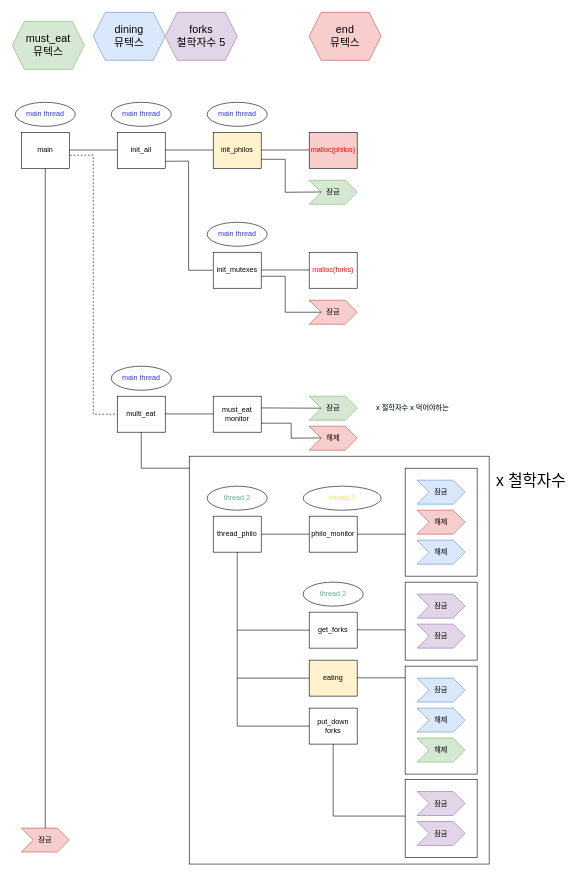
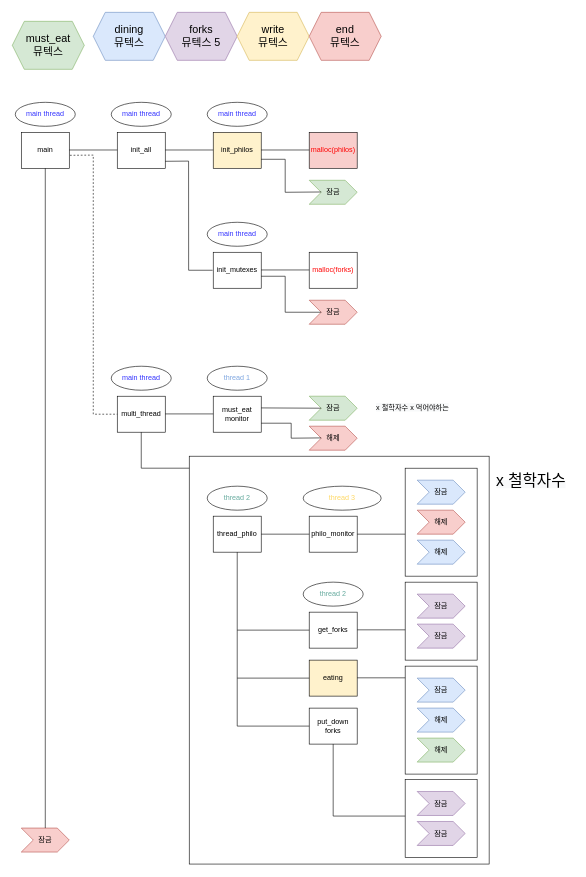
- <mxCell id="16" value="&lt;font style=&quot;font-size: 18px&quot;&gt;forks&lt;br&gt;철학자수 5&lt;/font&gt;" style="shape=hexagon;perimeter=hexagonPerimeter2;whiteSpace=wrap;html=1;fixedSize=1;fillColor=#e1d5e7;strokeColor=#9673a6;" vertex="1" parent="1"><mxGeometry x="275" y="20" width="120" height="80" as="geometry" /></mxCell>
+ <mxCell id="16" value="&lt;font style=&quot;font-size: 18px&quot;&gt;forks&lt;br&gt;뮤텍스 5&lt;/font&gt;" style="shape=hexagon;perimeter=hexagonPerimeter2;whiteSpace=wrap;html=1;fixedSize=1;fillColor=#e1d5e7;strokeColor=#9673a6;" vertex="1" parent="1"><mxGeometry x="275" y="20" width="120" height="80" as="geometry" /></mxCell>
+ <mxCell id="17" value="&lt;font style=&quot;font-size: 18px&quot;&gt;write&lt;br&gt;뮤텍스&lt;/font&gt;" style="shape=hexagon;perimeter=hexagonPerimeter2;whiteSpace=wrap;html=1;fixedSize=1;fillColor=#fff2cc;strokeColor=#d6b656;" vertex="1" parent="1"><mxGeometry x="395" y="20" width="120" height="80" as="geometry" /></mxCell>
+ <mxCell id="24" value="&lt;font color=&quot;#7ea6e0&quot;&gt;thread 1&lt;/font&gt;" style="ellipse;whiteSpace=wrap;html=1;" vertex="1" parent="1"><mxGeometry x="345" y="610" width="100" height="40" as="geometry" /></mxCell>
- <mxCell id="10" value="multi_eat" style="rounded=0;whiteSpace=wrap;html=1;" vertex="1" parent="1"><mxGeometry x="195" y="660" width="80" height="60" as="geometry" /></mxCell>
+ <mxCell id="10" value="multi_thread" style="rounded=0;whiteSpace=wrap;html=1;" vertex="1" parent="1"><mxGeometry x="195" y="660" width="80" height="60" as="geometry" /></mxCell>
